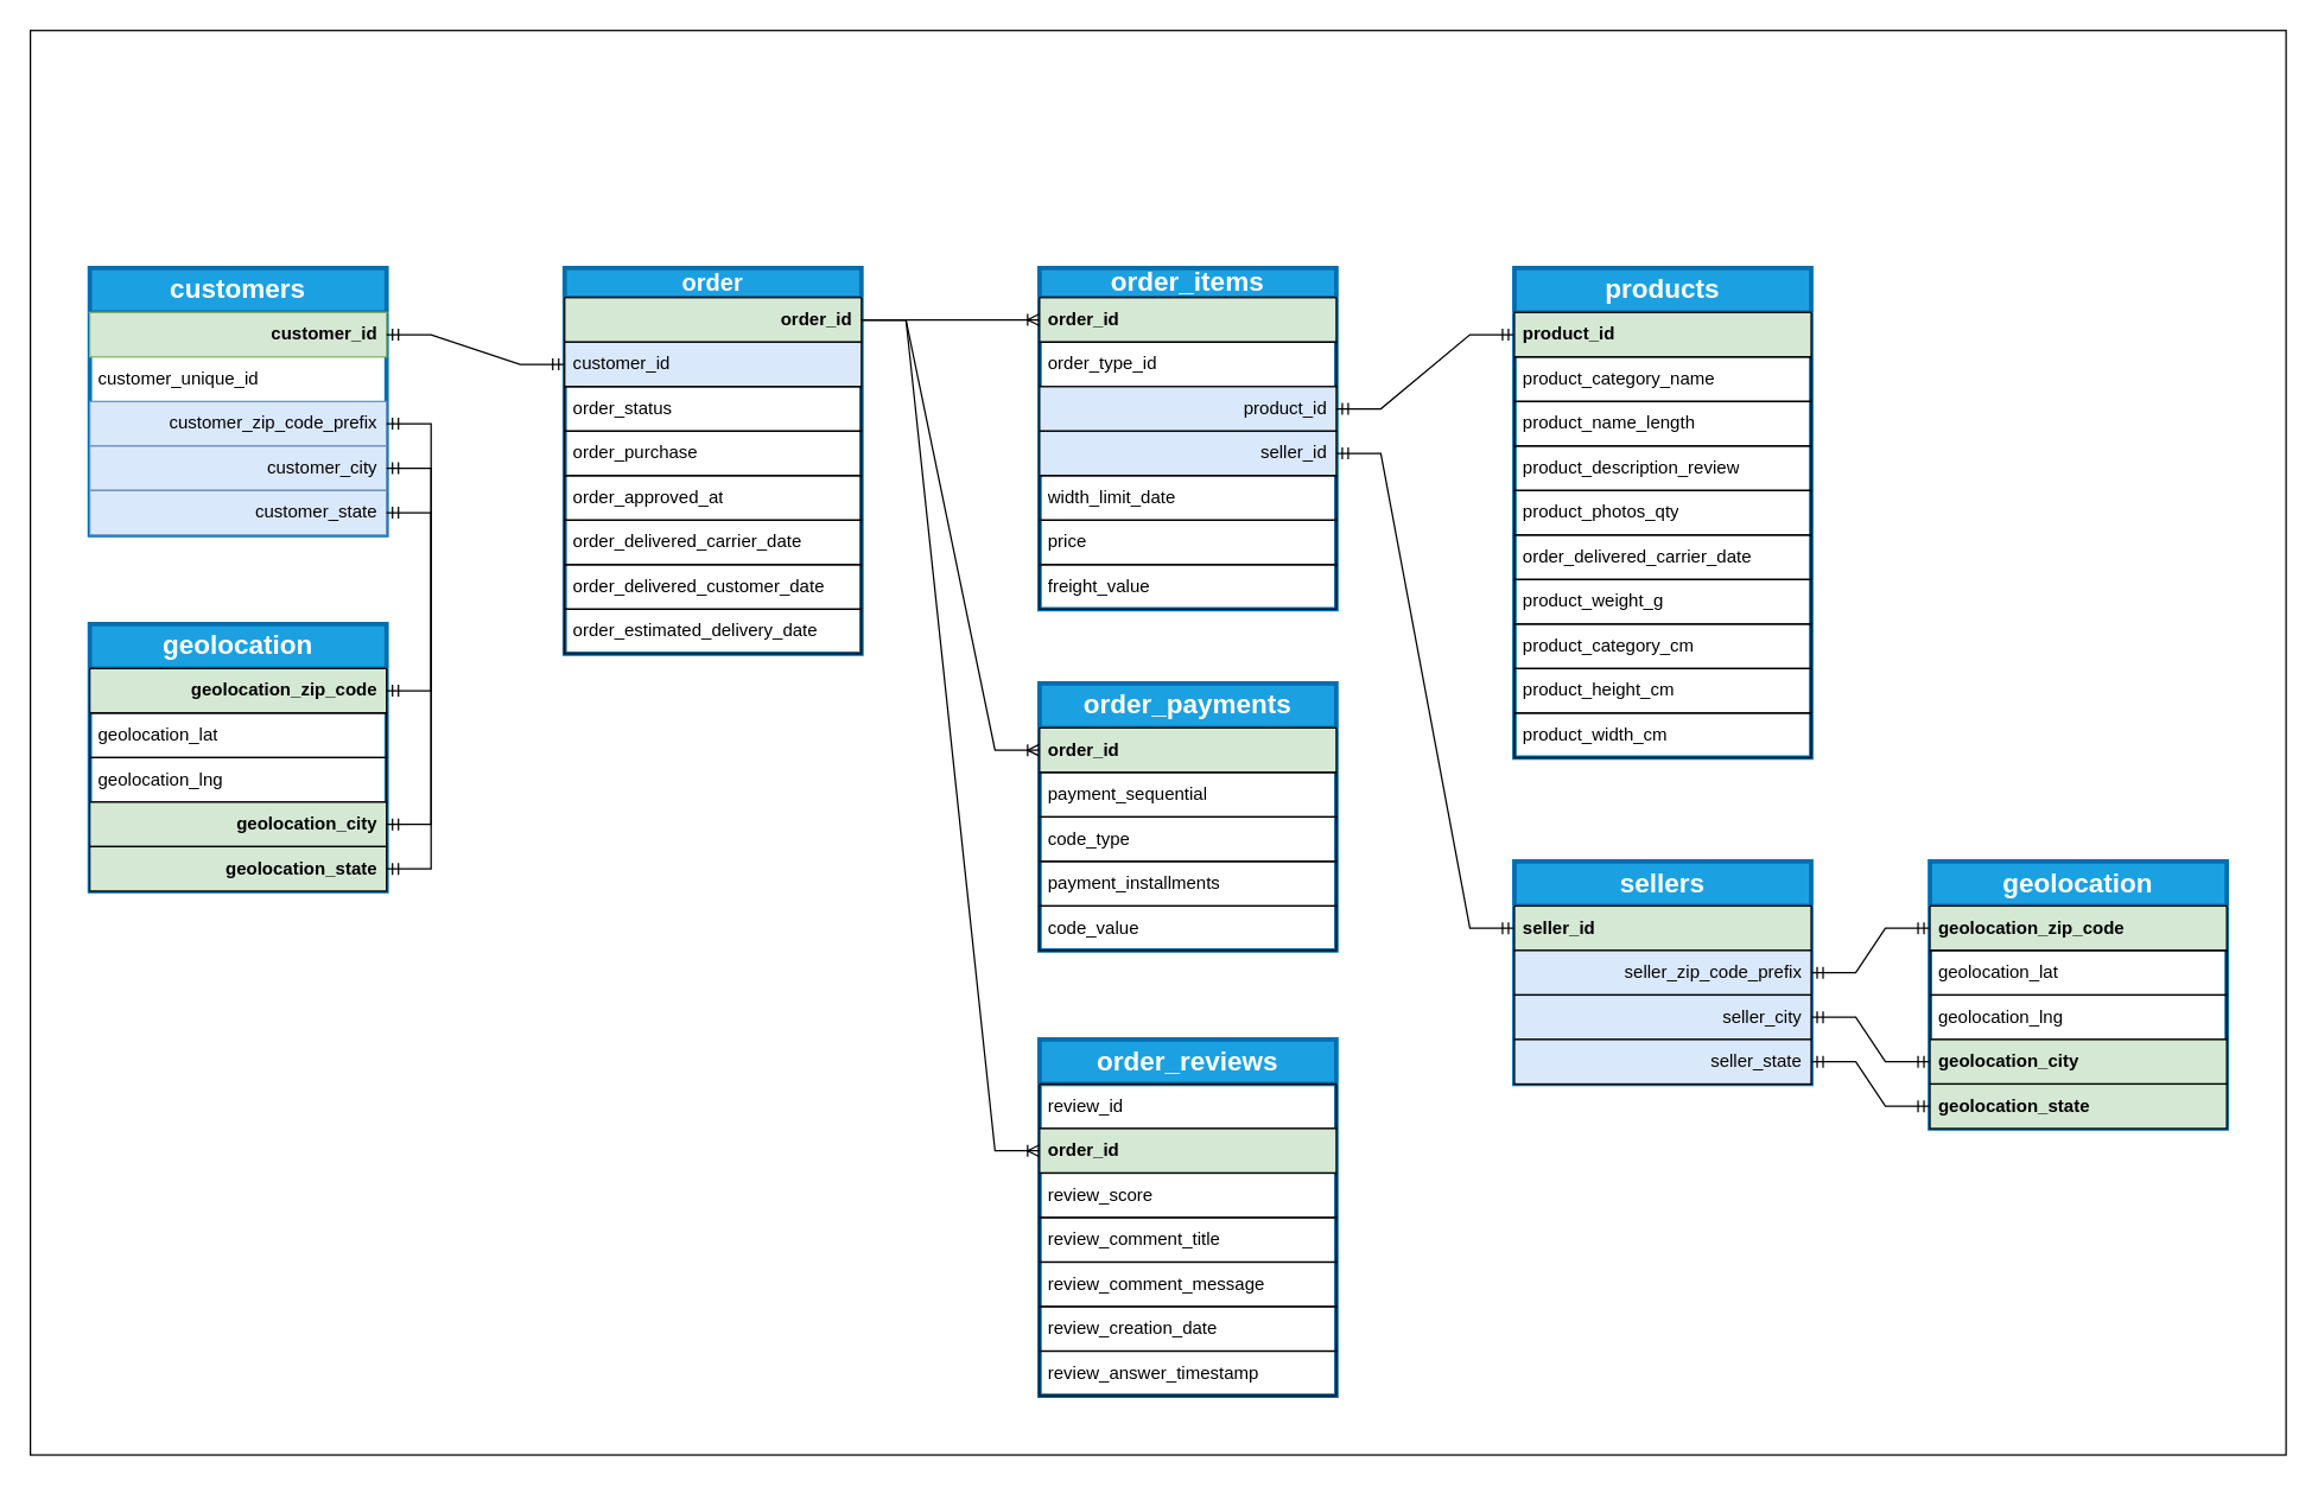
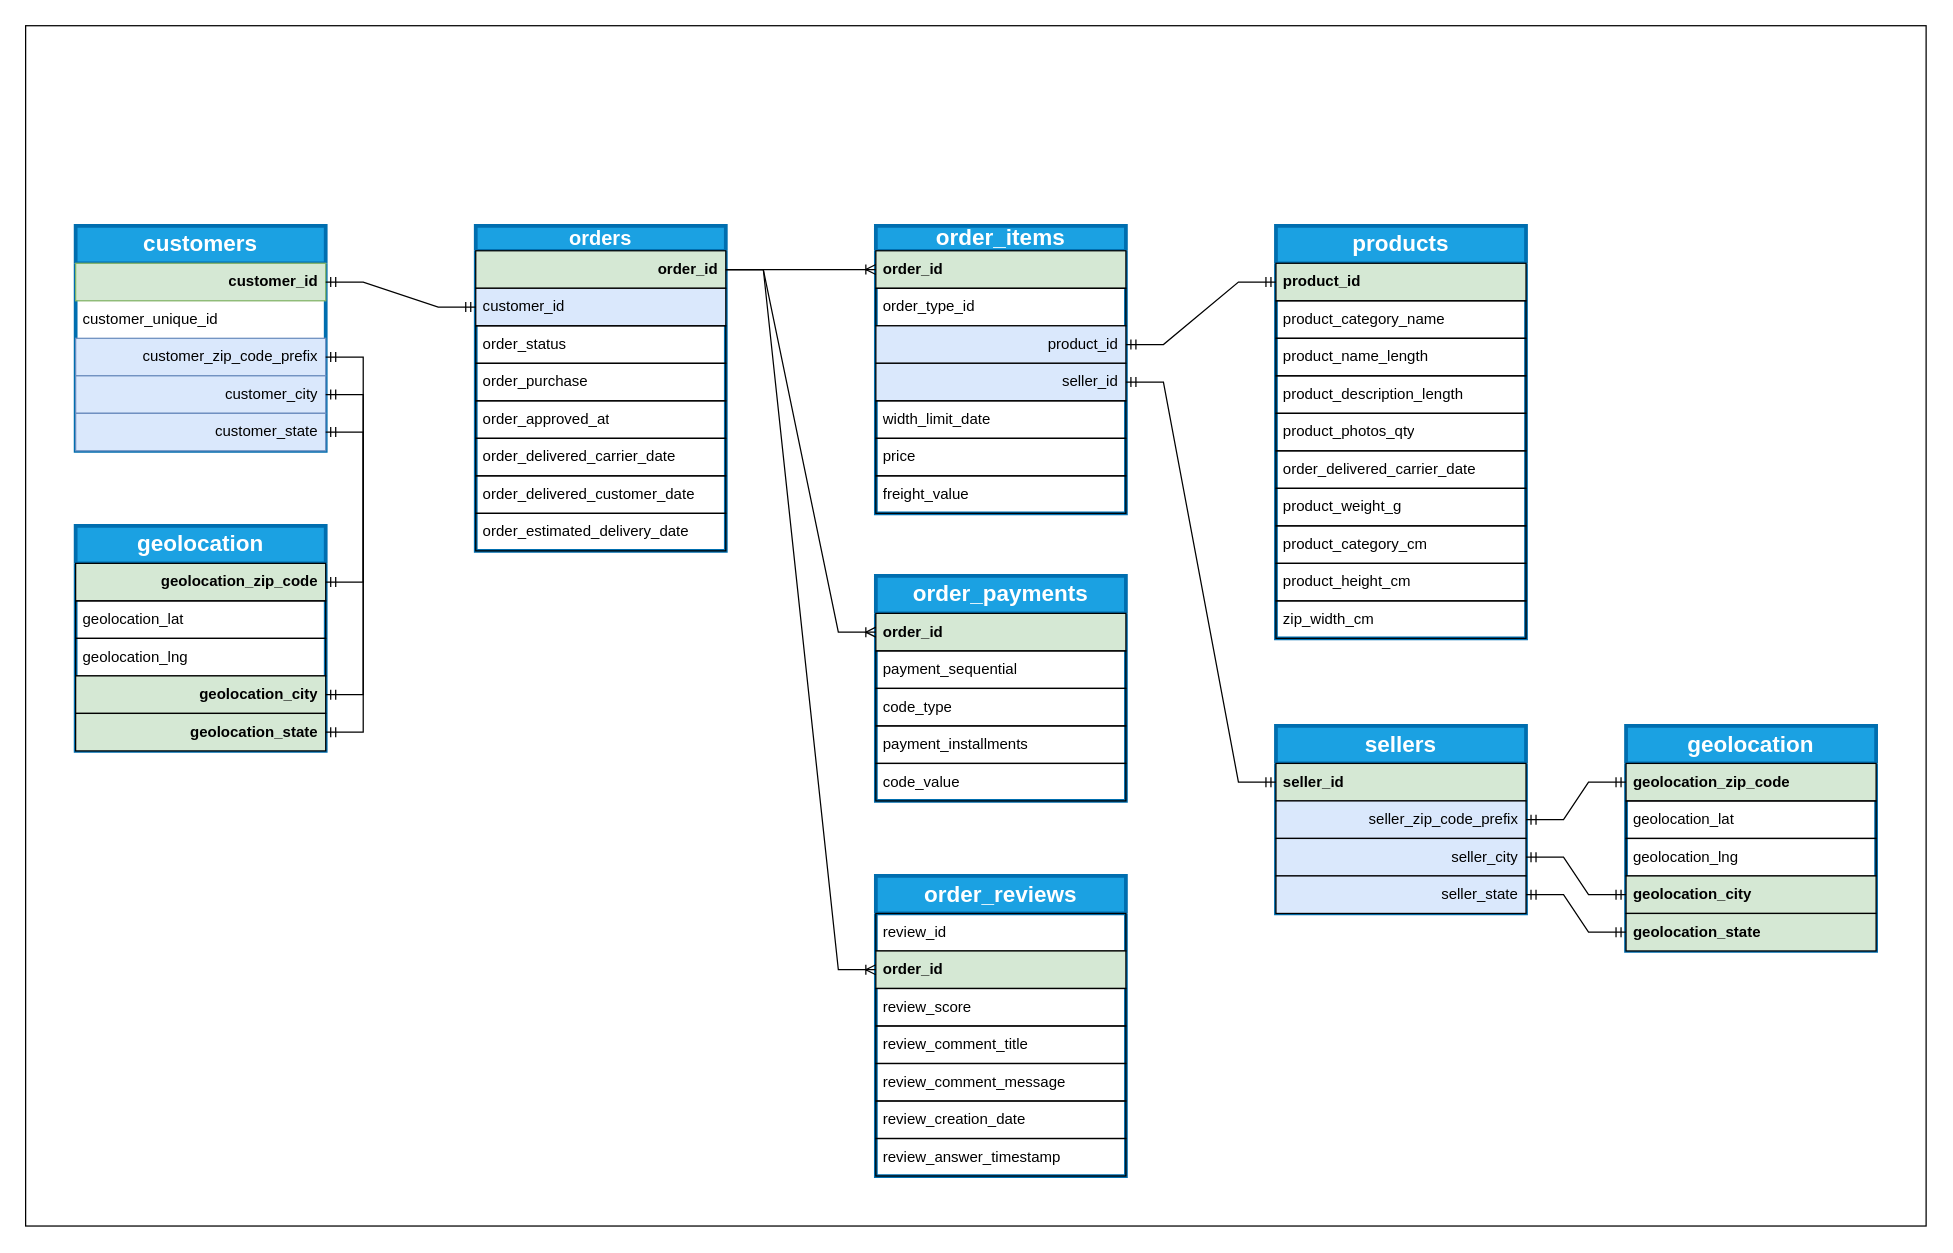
- <mxCell id="15" value="&lt;div&gt;&lt;h2&gt;&lt;b style=&quot;&quot;&gt;&lt;font style=&quot;font-size: 16px;&quot;&gt;order&lt;/font&gt;&lt;/b&gt;&lt;/h2&gt;&lt;/div&gt;" style="swimlane;fontStyle=0;childLayout=stackLayout;horizontal=1;startSize=20;horizontalStack=0;resizeParent=1;resizeParentMax=0;resizeLast=0;collapsible=1;marginBottom=0;whiteSpace=wrap;html=1;fillColor=#1ba1e2;strokeColor=#006EAF;fillStyle=solid;rounded=0;strokeWidth=3;fontColor=#ffffff;labelBackgroundColor=none;" vertex="1" parent="1"><mxGeometry x="380" y="180" width="200" height="260" as="geometry" /></mxCell>
+ <mxCell id="15" value="&lt;div&gt;&lt;h2&gt;&lt;b style=&quot;&quot;&gt;&lt;font style=&quot;font-size: 16px;&quot;&gt;orders&lt;/font&gt;&lt;/b&gt;&lt;/h2&gt;&lt;/div&gt;" style="swimlane;fontStyle=0;childLayout=stackLayout;horizontal=1;startSize=20;horizontalStack=0;resizeParent=1;resizeParentMax=0;resizeLast=0;collapsible=1;marginBottom=0;whiteSpace=wrap;html=1;fillColor=#1ba1e2;strokeColor=#006EAF;fillStyle=solid;rounded=0;strokeWidth=3;fontColor=#ffffff;labelBackgroundColor=none;" vertex="1" parent="1"><mxGeometry x="380" y="180" width="200" height="260" as="geometry" /></mxCell>
- <mxCell id="42" value="product_description_review" style="text;strokeColor=default;fillColor=none;align=left;verticalAlign=middle;spacingLeft=4;spacingRight=4;overflow=hidden;points=[[0,0.5],[1,0.5]];portConstraint=eastwest;rotatable=0;whiteSpace=wrap;html=1;" vertex="1" parent="38"><mxGeometry y="120" width="200" height="30" as="geometry" /></mxCell>
+ <mxCell id="42" value="product_description_length" style="text;strokeColor=default;fillColor=none;align=left;verticalAlign=middle;spacingLeft=4;spacingRight=4;overflow=hidden;points=[[0,0.5],[1,0.5]];portConstraint=eastwest;rotatable=0;whiteSpace=wrap;html=1;" vertex="1" parent="38"><mxGeometry y="120" width="200" height="30" as="geometry" /></mxCell>
- <mxCell id="48" value="product_width_cm" style="text;strokeColor=default;fillColor=none;align=left;verticalAlign=middle;spacingLeft=4;spacingRight=4;overflow=hidden;points=[[0,0.5],[1,0.5]];portConstraint=eastwest;rotatable=0;whiteSpace=wrap;html=1;" vertex="1" parent="38"><mxGeometry y="300" width="200" height="30" as="geometry" /></mxCell>
+ <mxCell id="48" value="zip_width_cm" style="text;strokeColor=default;fillColor=none;align=left;verticalAlign=middle;spacingLeft=4;spacingRight=4;overflow=hidden;points=[[0,0.5],[1,0.5]];portConstraint=eastwest;rotatable=0;whiteSpace=wrap;html=1;" vertex="1" parent="38"><mxGeometry y="300" width="200" height="30" as="geometry" /></mxCell>
